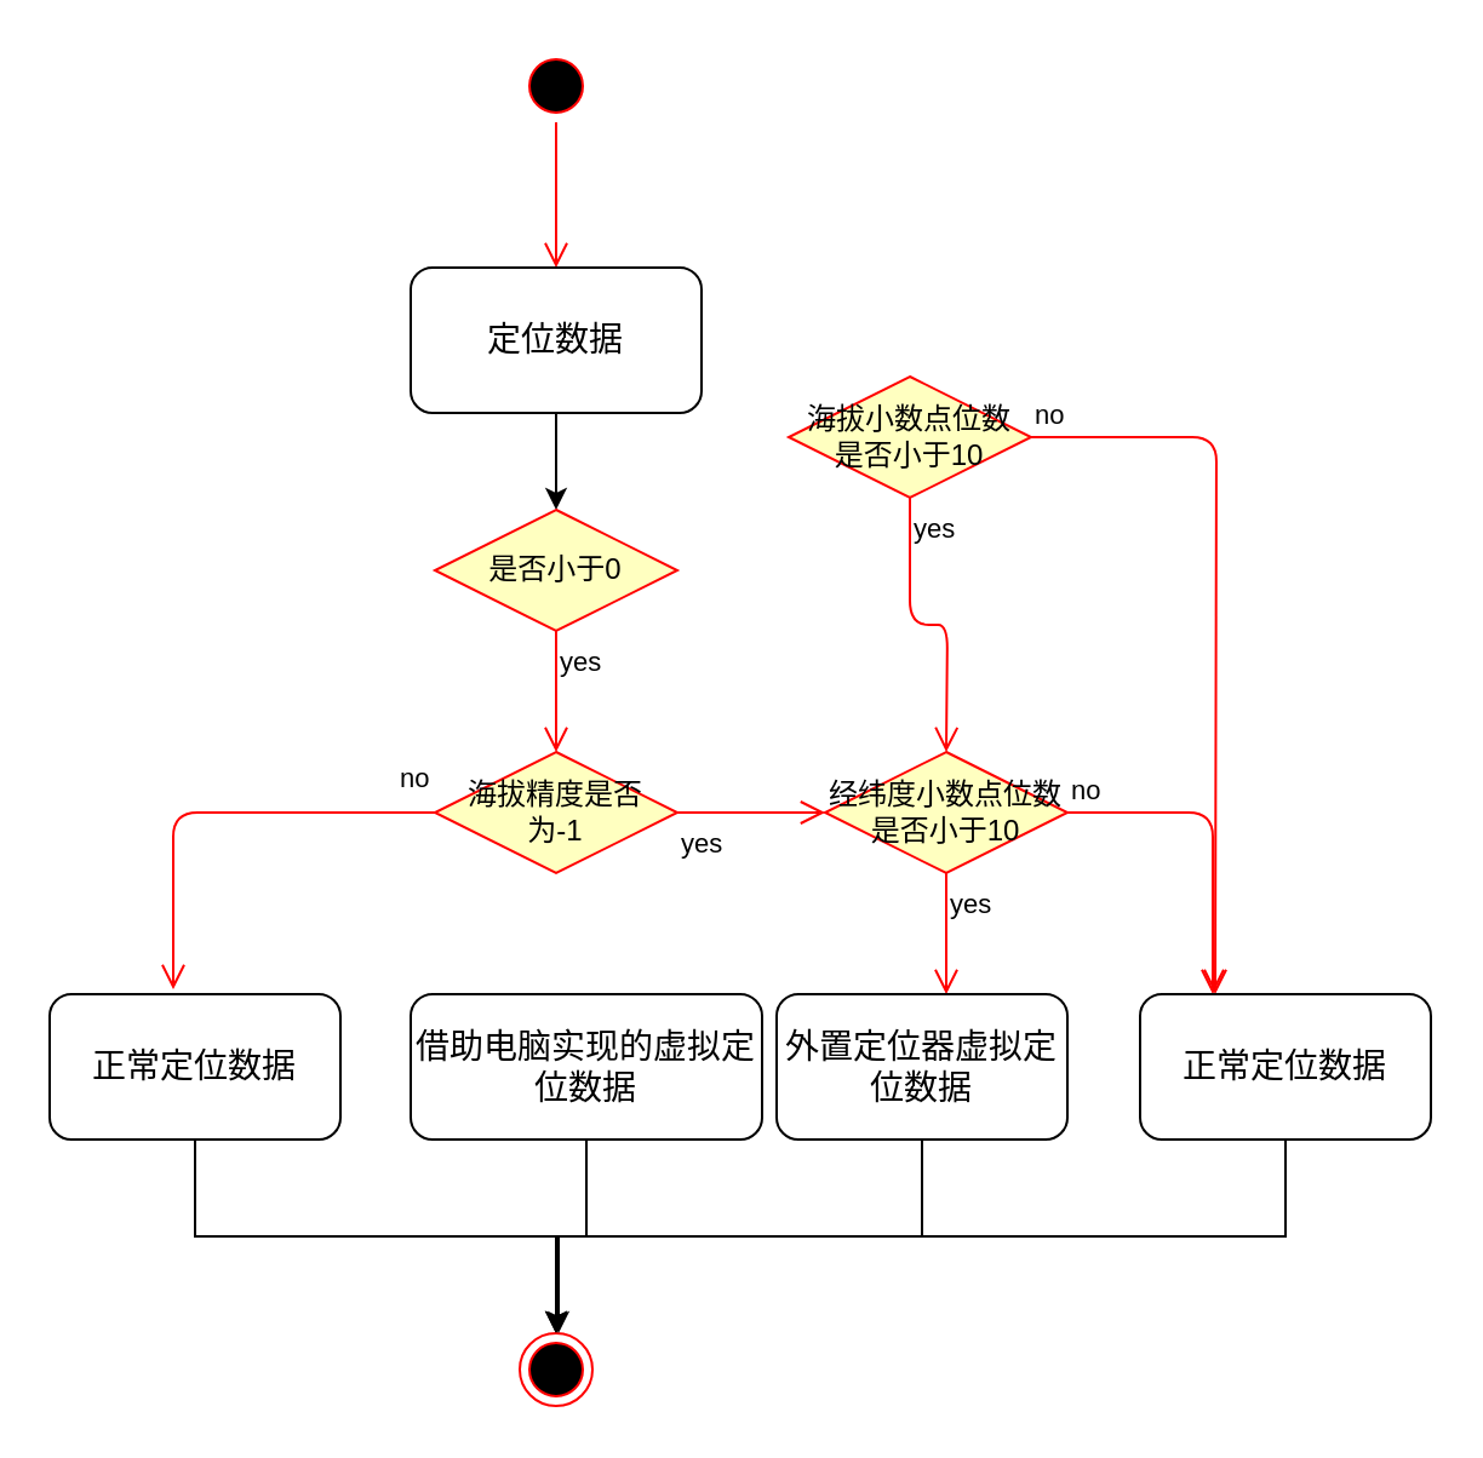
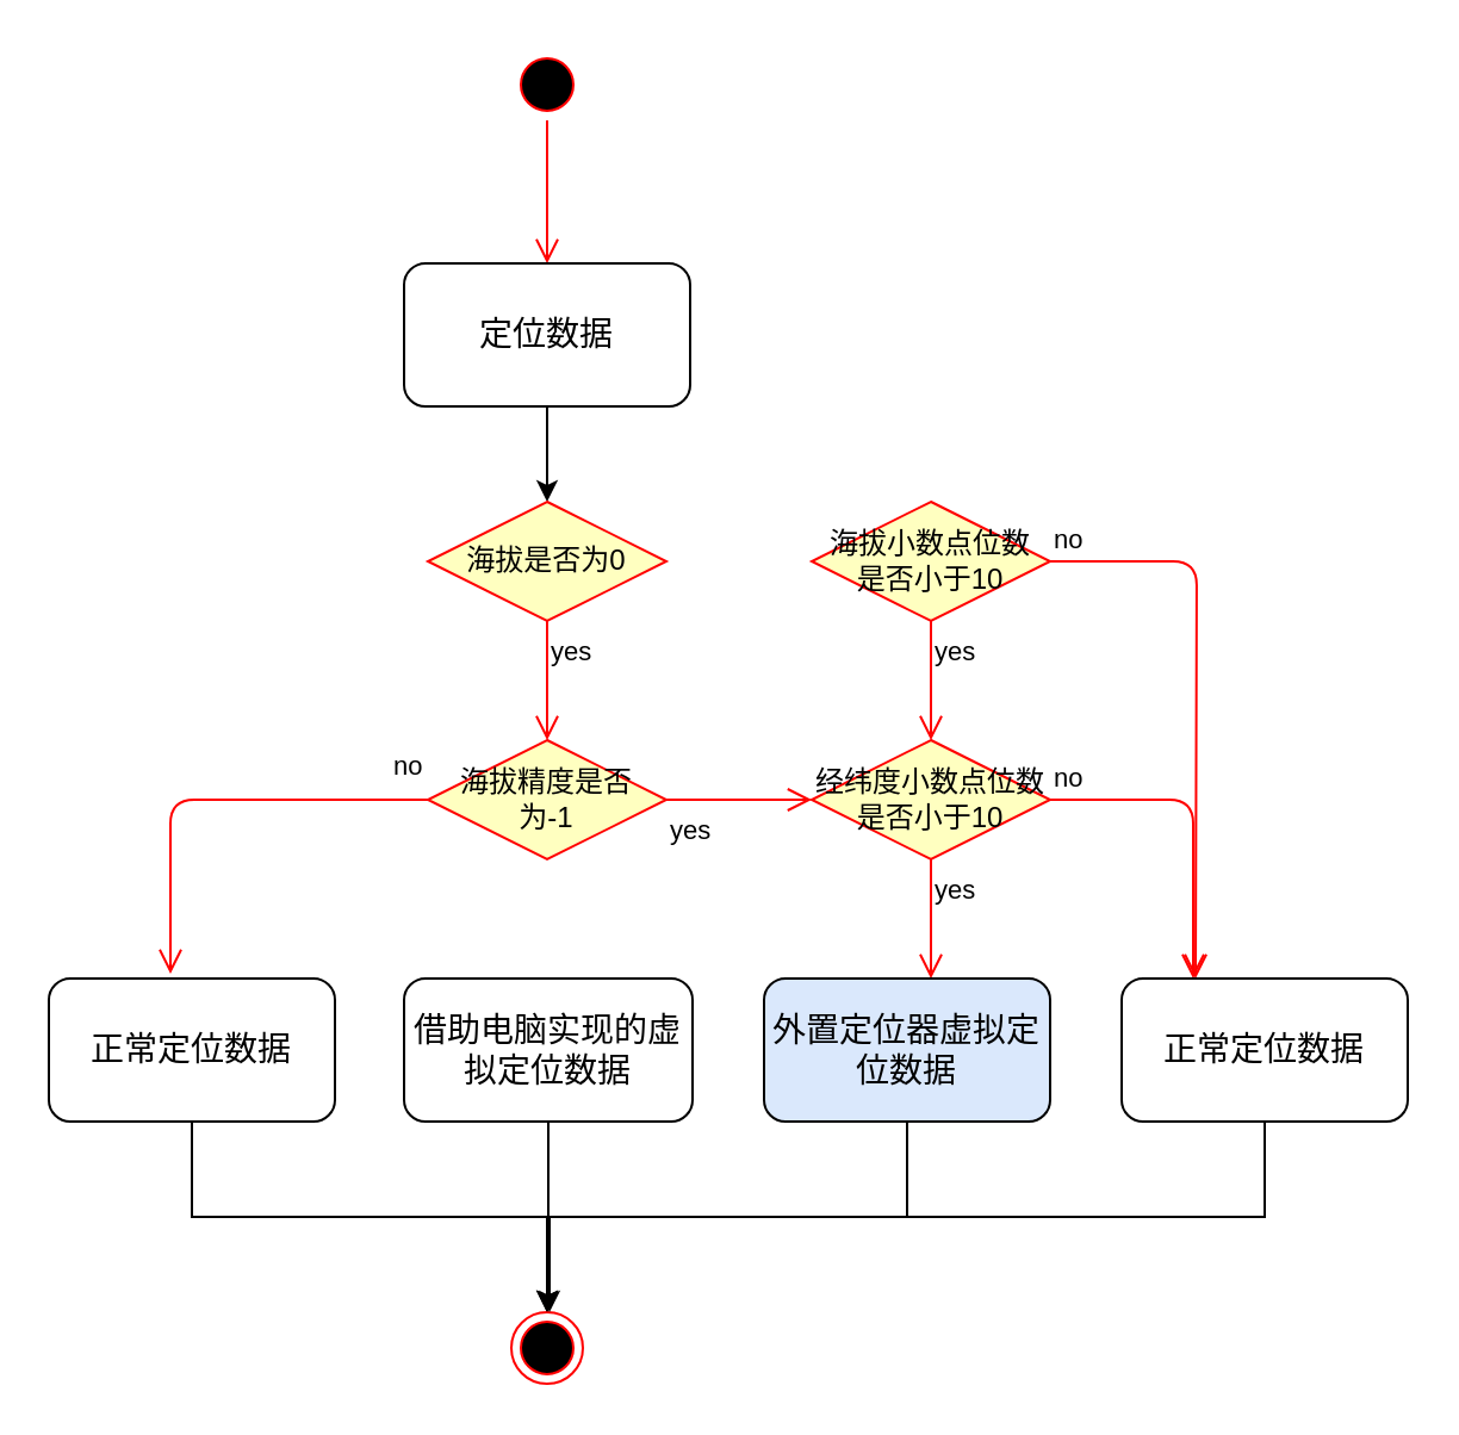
- <mxCell id="13" value="海拔小数点位数&lt;br&gt;是否小于10" style="rhombus;whiteSpace=wrap;html=1;fillColor=#ffffc0;strokeColor=#ff0000;" vertex="1" parent="1"><mxGeometry x="325" y="155" width="100" height="50" as="geometry" /></mxCell>
+ <mxCell id="13" value="海拔小数点位数&lt;br&gt;是否小于10" style="rhombus;whiteSpace=wrap;html=1;fillColor=#ffffc0;strokeColor=#ff0000;" vertex="1" parent="1"><mxGeometry x="340" y="210" width="100" height="50" as="geometry" /></mxCell>
- <mxCell id="6" value="是否小于0" style="rhombus;whiteSpace=wrap;html=1;fillColor=#ffffc0;strokeColor=#ff0000;" vertex="1" parent="1"><mxGeometry x="179" y="210" width="100" height="50" as="geometry" /></mxCell>
+ <mxCell id="6" value="海拔是否为0" style="rhombus;whiteSpace=wrap;html=1;fillColor=#ffffc0;strokeColor=#ff0000;" vertex="1" parent="1"><mxGeometry x="179" y="210" width="100" height="50" as="geometry" /></mxCell>
- <mxCell id="12" value="&lt;span style=&quot;font-size: 14px&quot;&gt;借助电脑实现的虚拟定位数据&lt;/span&gt;" style="rounded=1;whiteSpace=wrap;html=1;" vertex="1" parent="1"><mxGeometry x="169" y="410" width="145" height="60" as="geometry" /></mxCell>
+ <mxCell id="12" value="&lt;span style=&quot;font-size: 14px&quot;&gt;借助电脑实现的虚拟定位数据&lt;/span&gt;" style="rounded=1;whiteSpace=wrap;html=1;" vertex="1" parent="1"><mxGeometry x="169" y="410" width="121" height="60" as="geometry" /></mxCell>
- <mxCell id="20" value="&lt;span style=&quot;font-size: 14px&quot;&gt;外置定位器虚拟定位数据&lt;/span&gt;" style="rounded=1;whiteSpace=wrap;html=1;" vertex="1" parent="1"><mxGeometry x="320" y="410" width="120" height="60" as="geometry" /></mxCell>
+ <mxCell id="20" value="&lt;span style=&quot;font-size: 14px&quot;&gt;外置定位器虚拟定位数据&lt;/span&gt;" style="rounded=1;whiteSpace=wrap;html=1;fillColor=#dae8fc;" vertex="1" parent="1"><mxGeometry x="320" y="410" width="120" height="60" as="geometry" /></mxCell>
